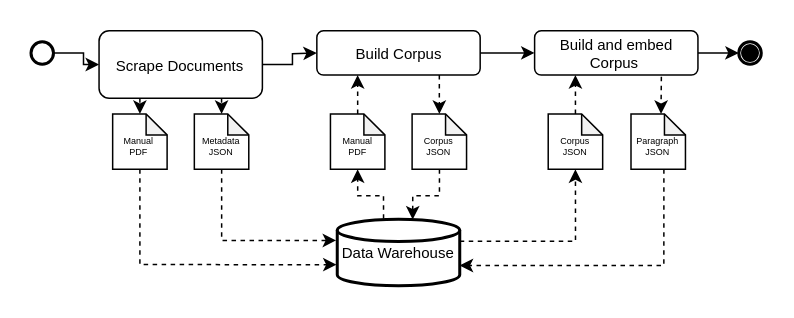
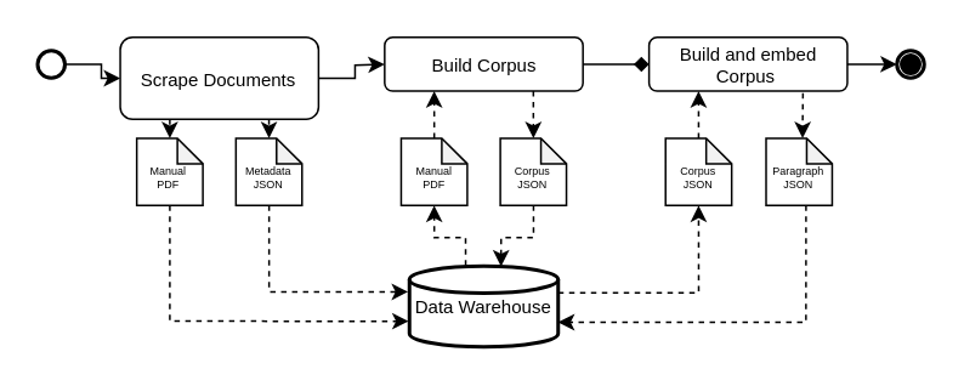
- <mxCell id="6" style="edgeStyle=orthogonalEdgeStyle;rounded=0;orthogonalLoop=1;jettySize=auto;html=1;entryX=0;entryY=0.5;entryDx=0;entryDy=0;fontSize=9;fontColor=#000000;strokeColor=#000000;" edge="1" parent="1" source="4" target="5"><mxGeometry x="110" y="500" as="geometry" /></mxCell>
+ <mxCell id="6" style="edgeStyle=orthogonalEdgeStyle;rounded=0;orthogonalLoop=1;jettySize=auto;html=1;entryX=0;entryY=0.5;entryDx=0;entryDy=0;fontSize=9;fontColor=#000000;strokeColor=#000000;endArrow=diamond;" edge="1" parent="1" source="4" target="5"><mxGeometry x="110" y="500" as="geometry" /></mxCell>
